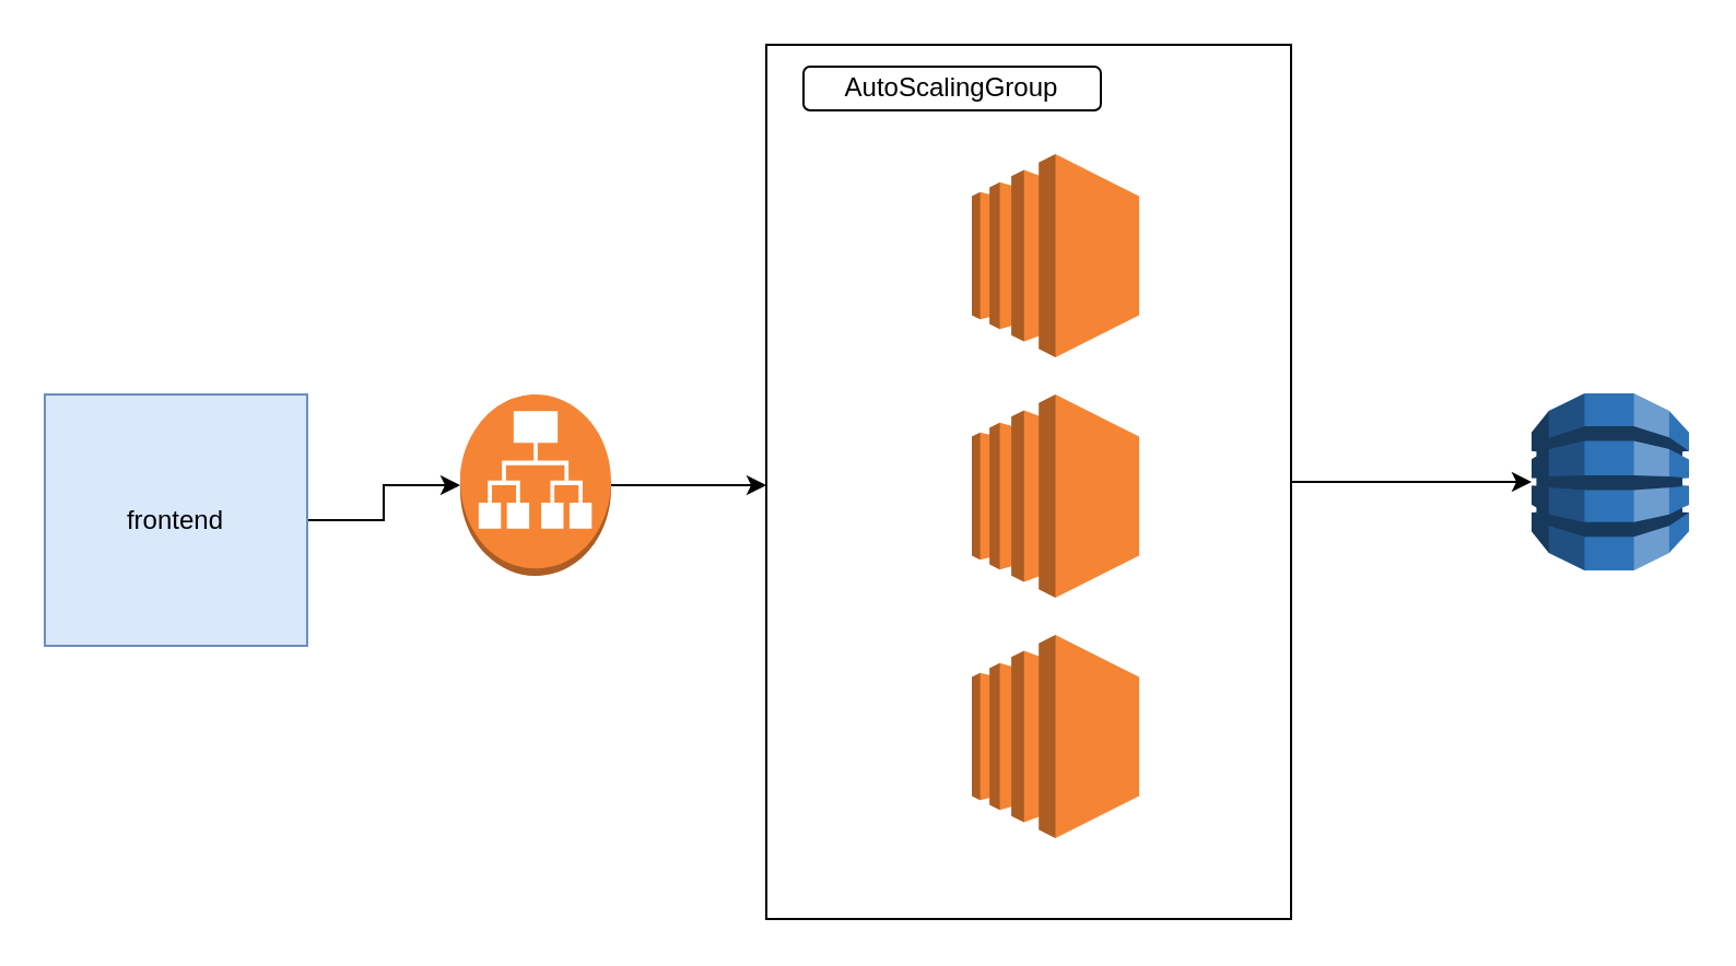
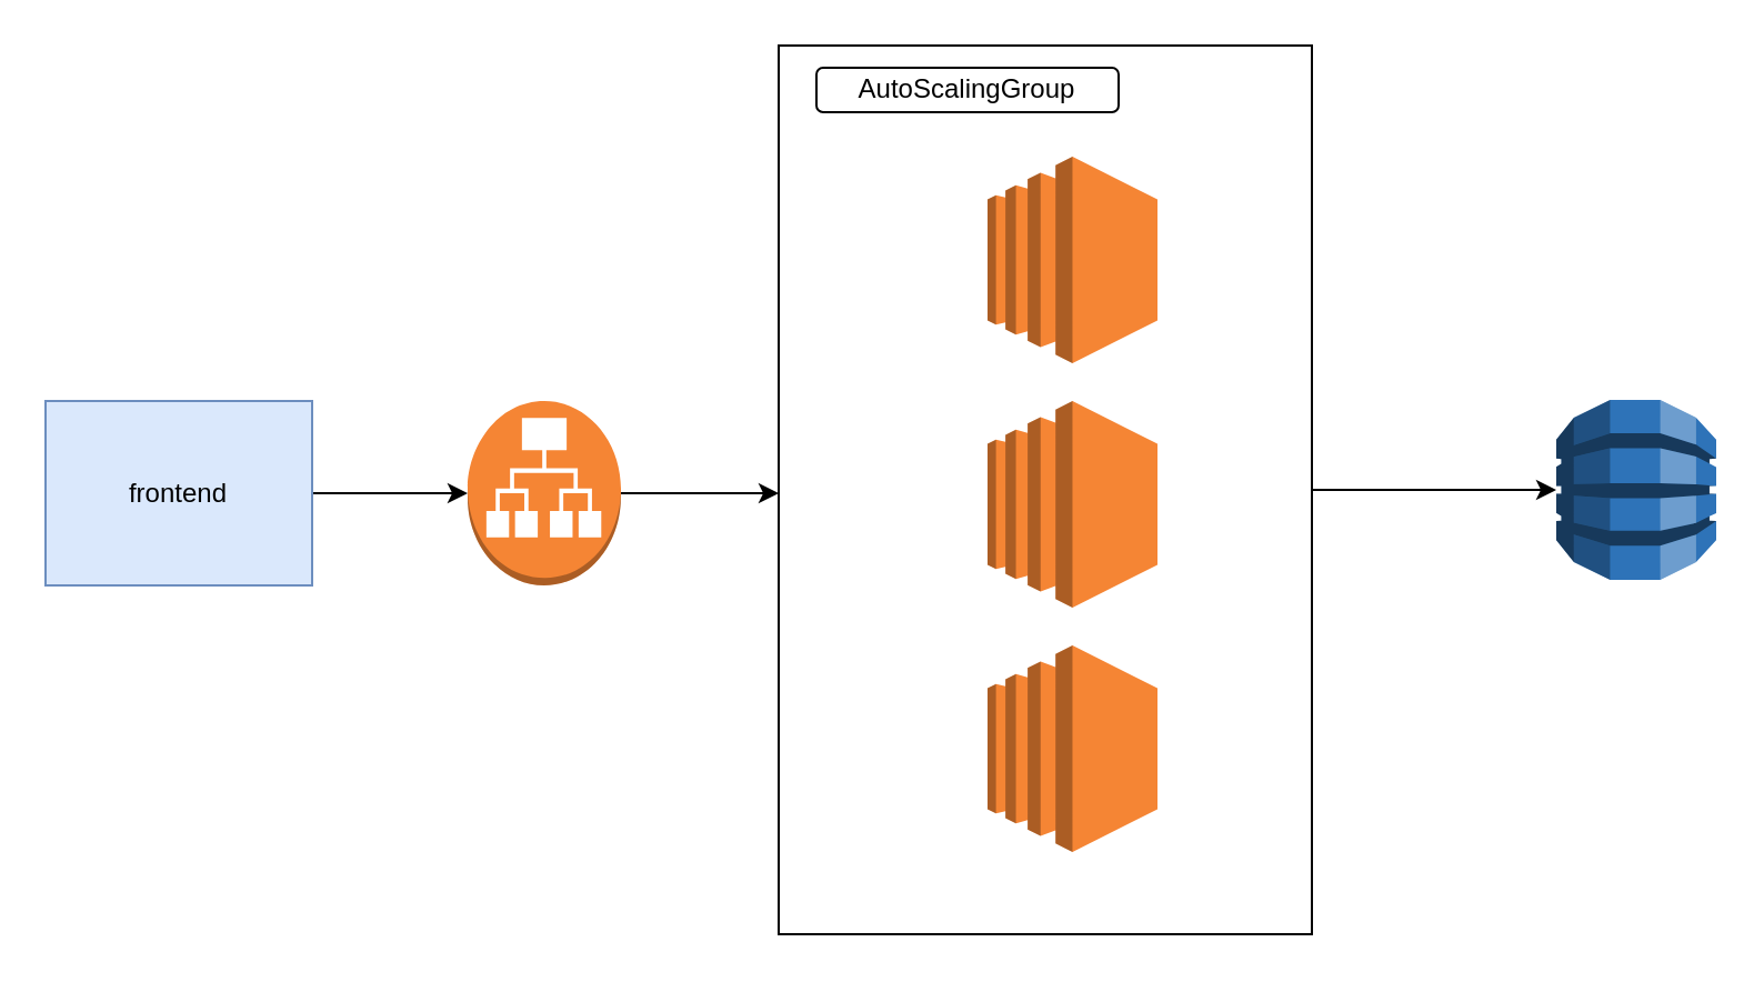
- <mxCell id="5" value="frontend" style="rounded=0;whiteSpace=wrap;html=1;fillColor=#dae8fc;strokeColor=#6c8ebf;" parent="1" vertex="1"><mxGeometry x="20" y="180" width="120" height="115" as="geometry" /></mxCell>
+ <mxCell id="5" value="frontend" style="rounded=0;whiteSpace=wrap;html=1;fillColor=#dae8fc;strokeColor=#6c8ebf;" parent="1" vertex="1"><mxGeometry x="20" y="180" width="120" height="83" as="geometry" /></mxCell>
